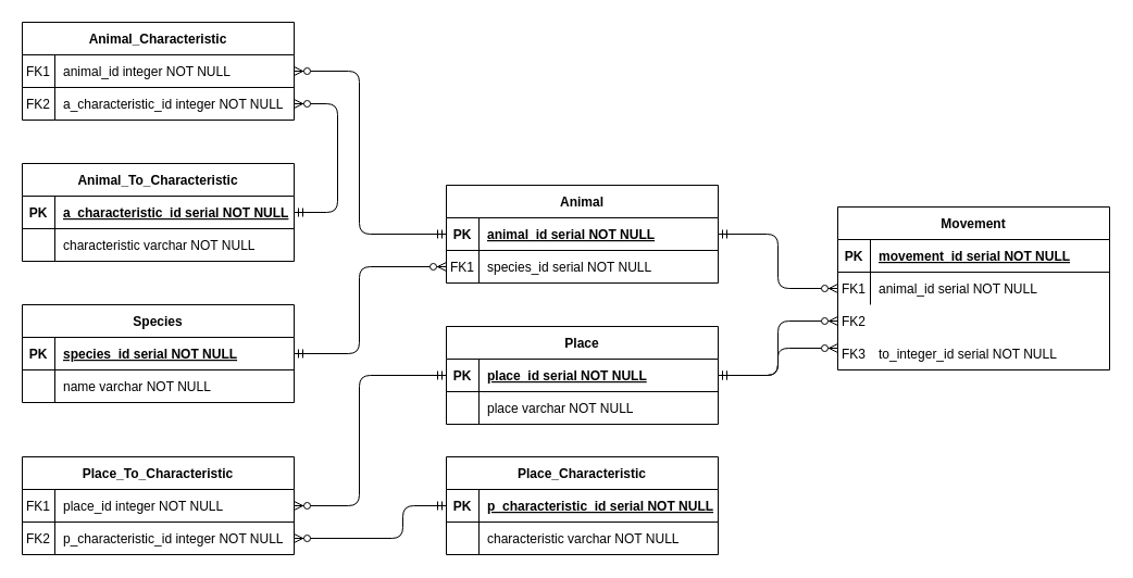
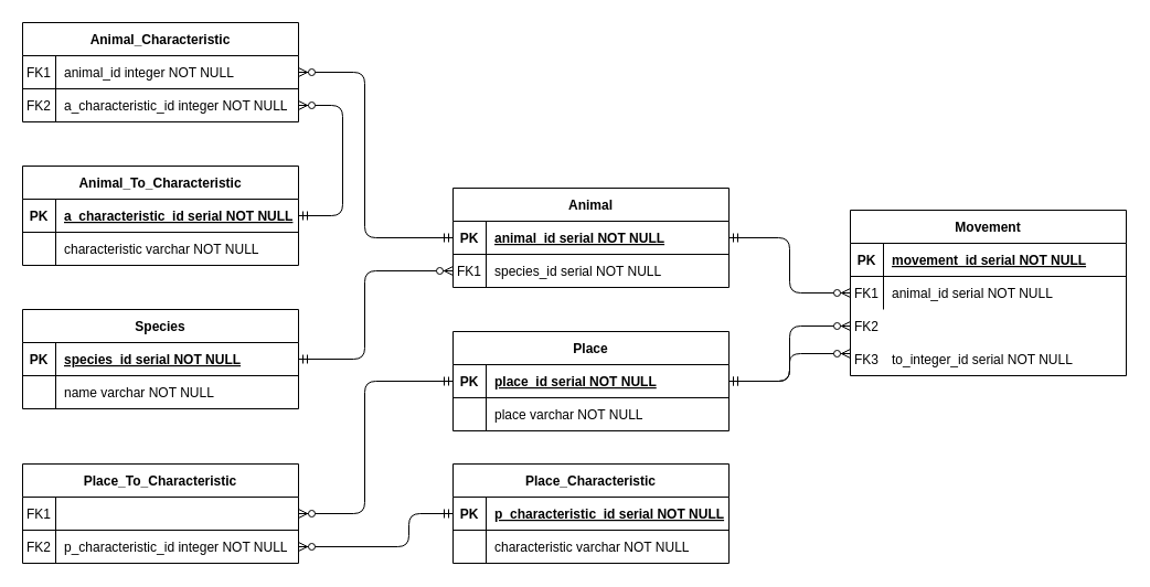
- <mxCell id="62" value="place_id integer NOT NULL" style="shape=partialRectangle;overflow=hidden;connectable=0;fillColor=none;top=0;left=0;bottom=0;right=0;align=left;spacingLeft=6;fontStyle=0;" vertex="1" parent="60"><mxGeometry x="30" width="220" height="30" as="geometry" /></mxCell>
